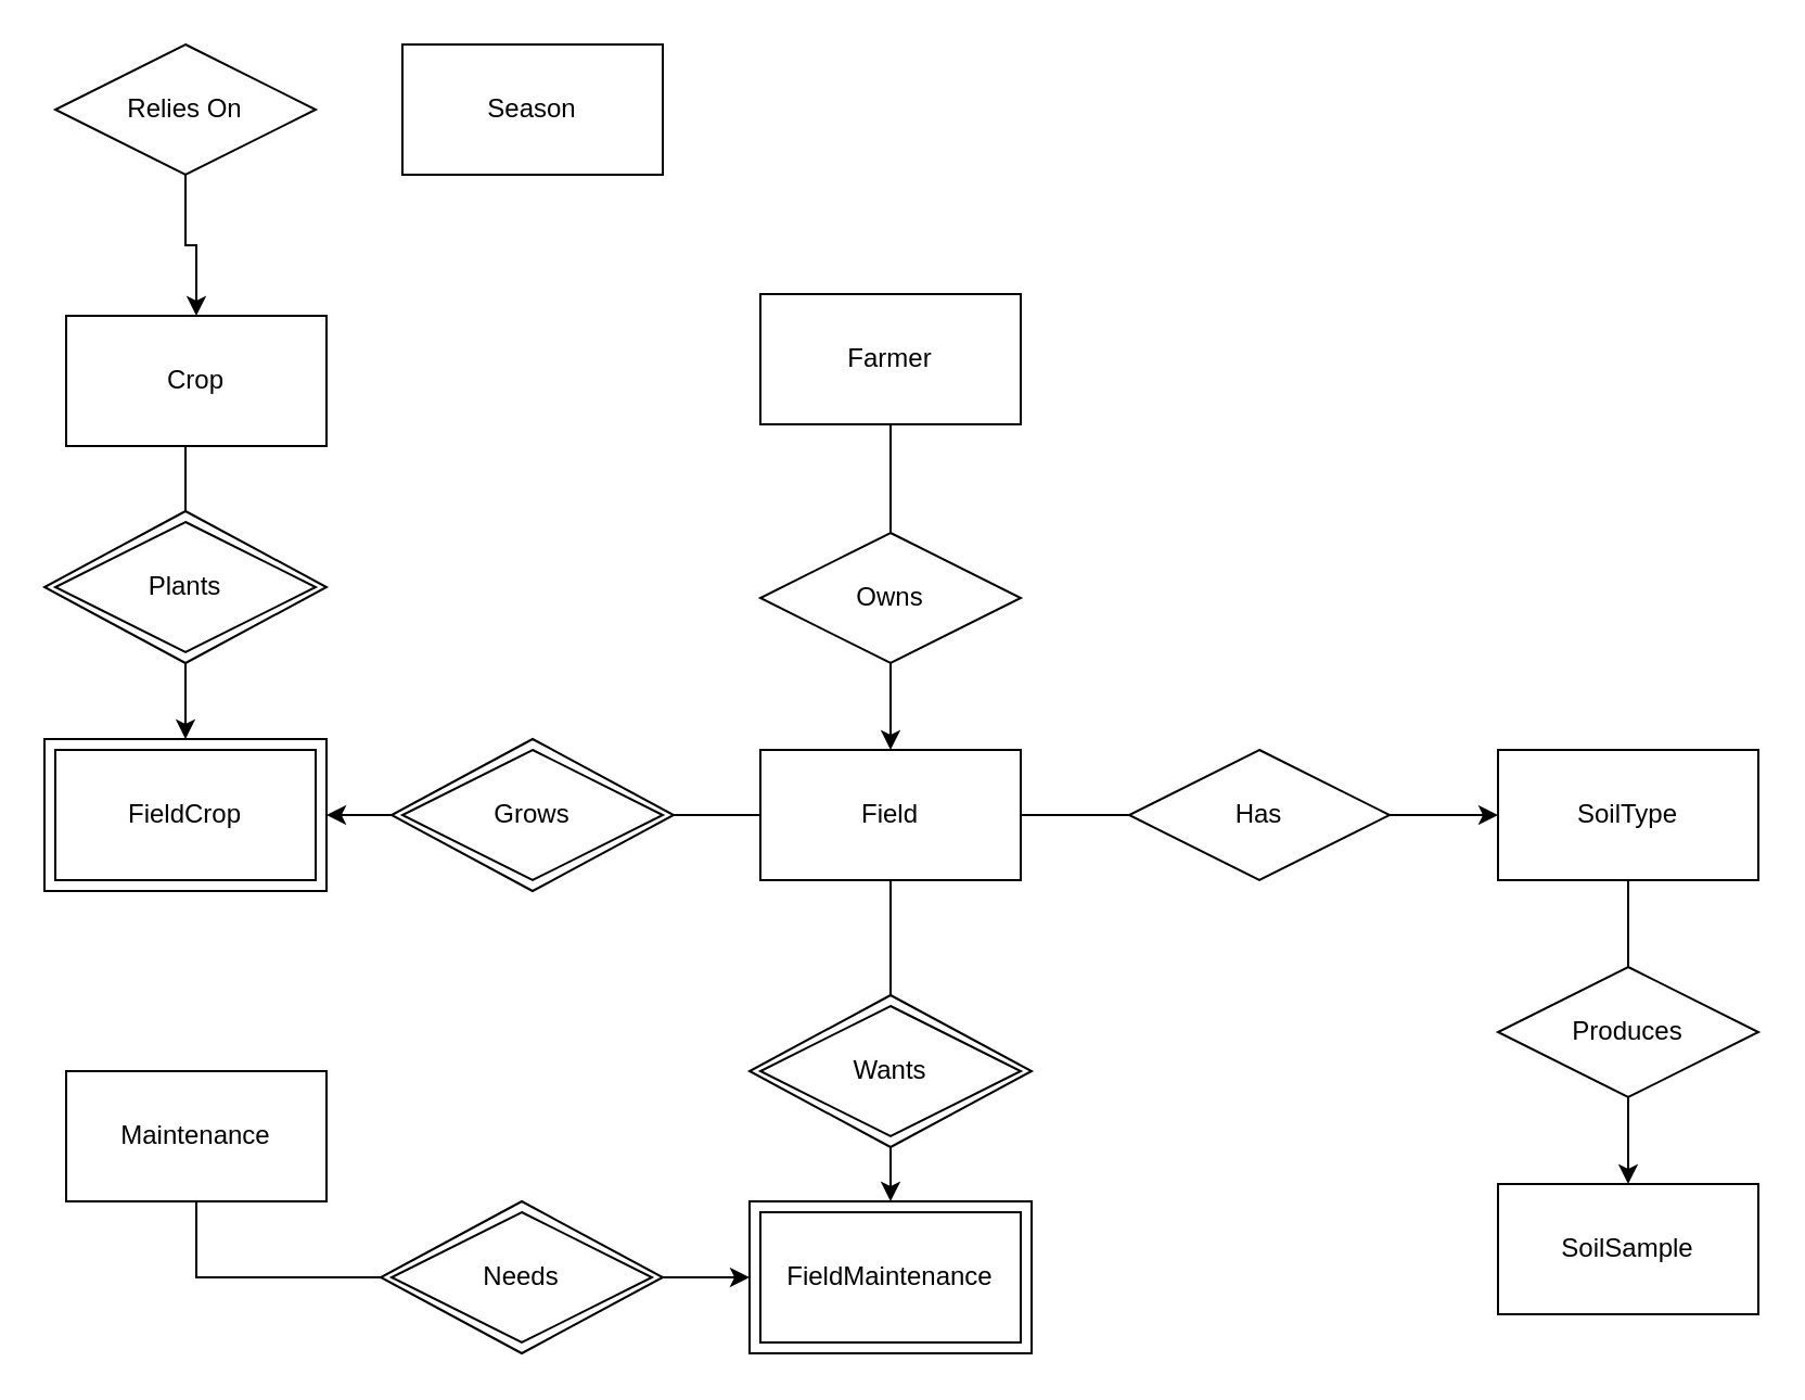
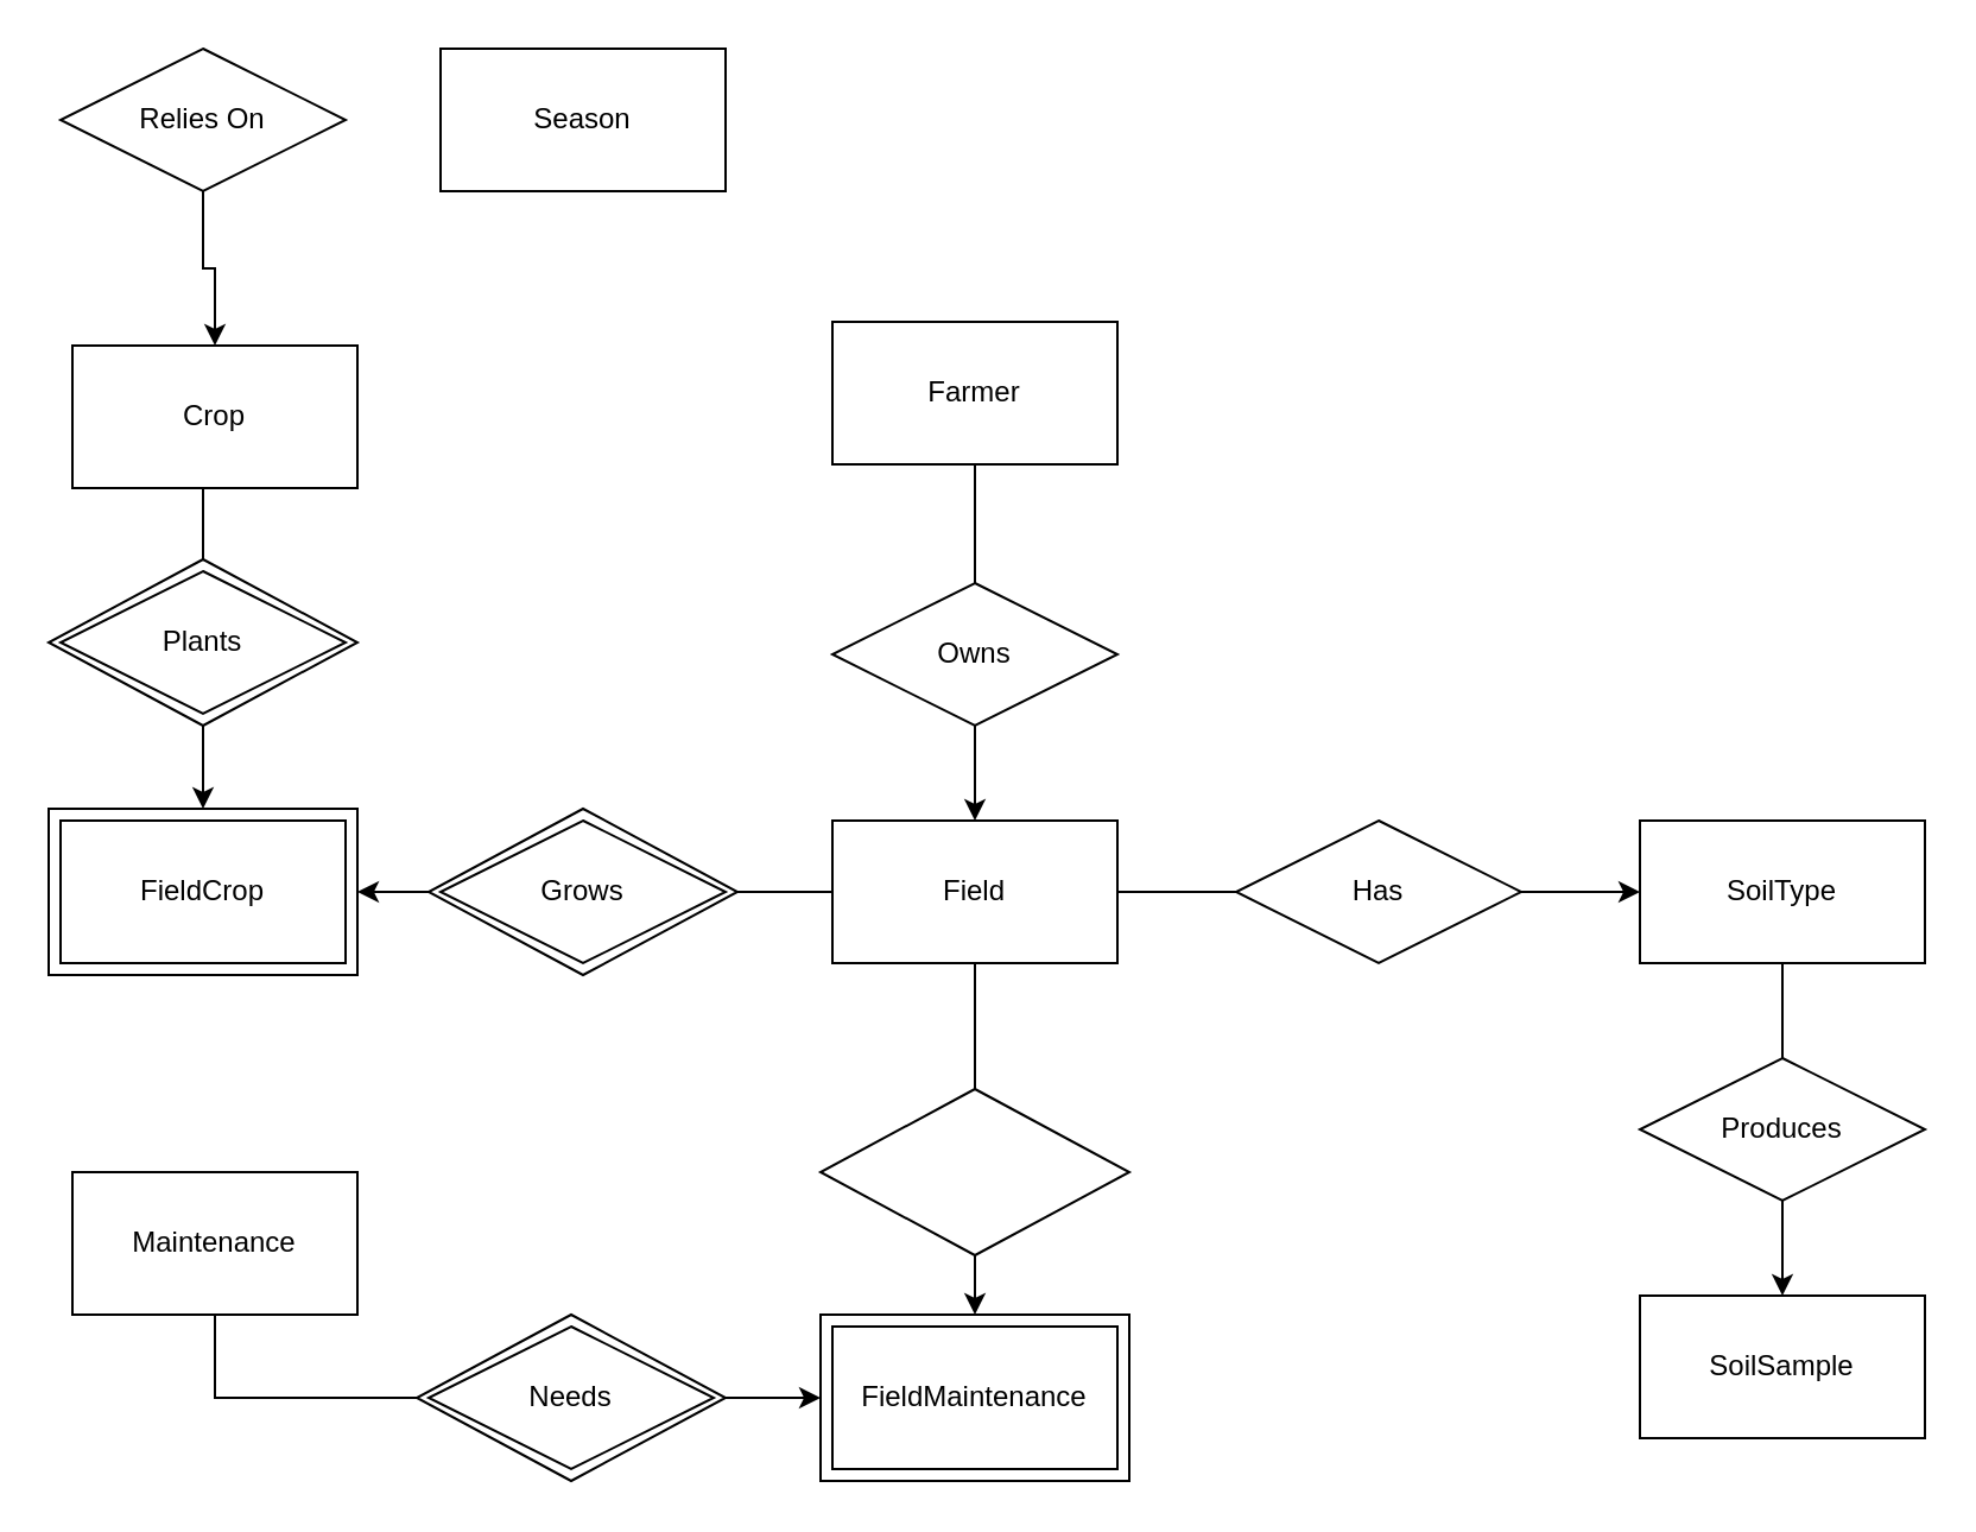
- <mxCell id="38" value="Wants" style="rhombus;whiteSpace=wrap;html=1;" vertex="1" parent="1"><mxGeometry x="350" y="463" width="120" height="60" as="geometry" /></mxCell>
